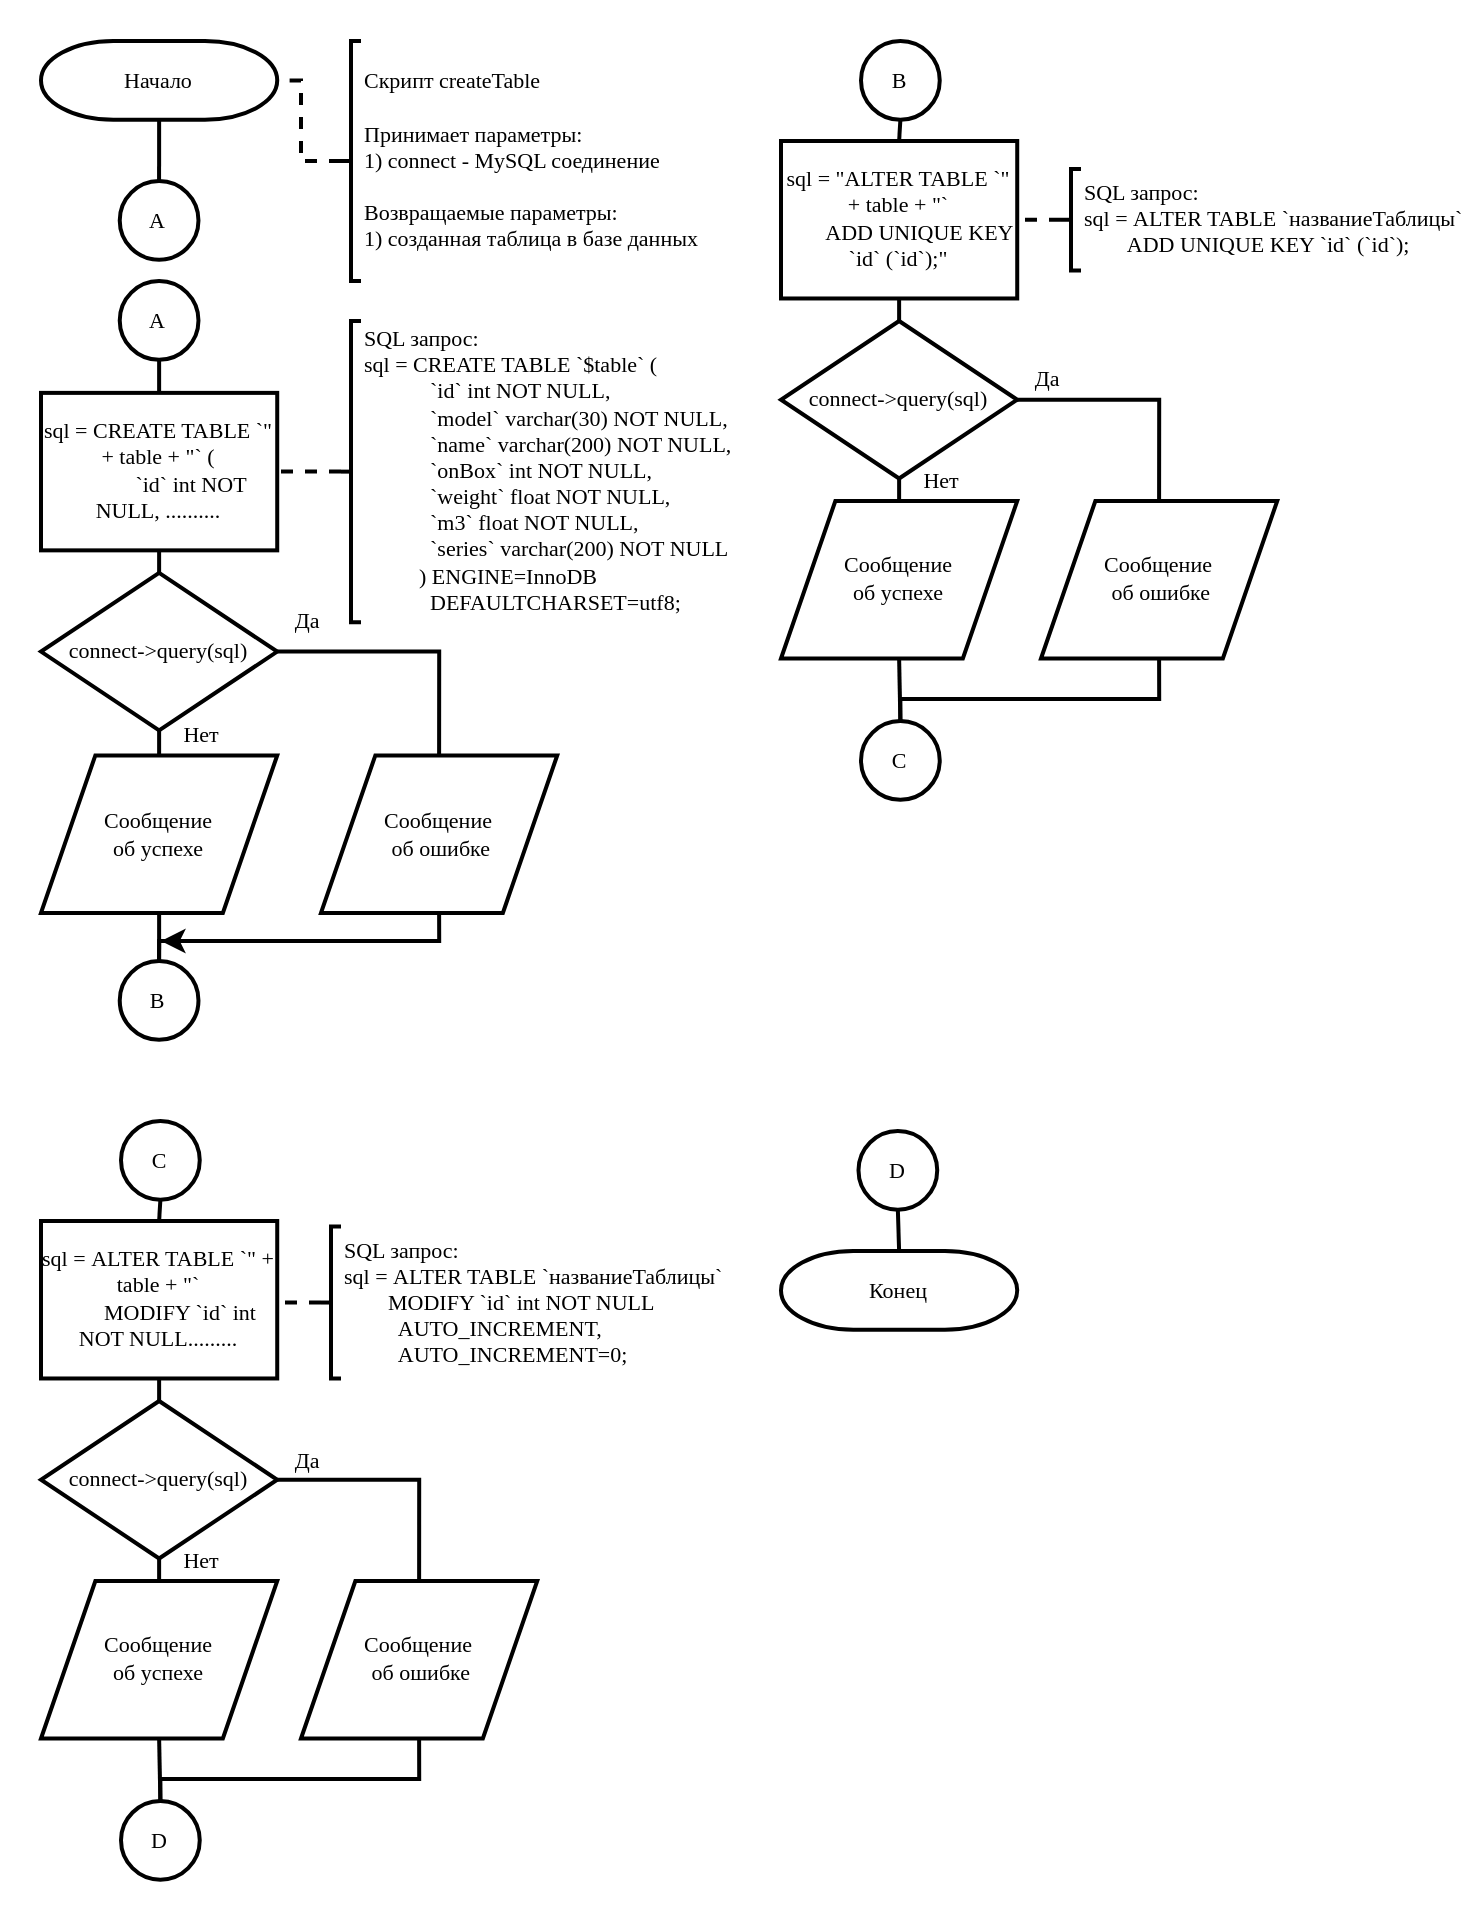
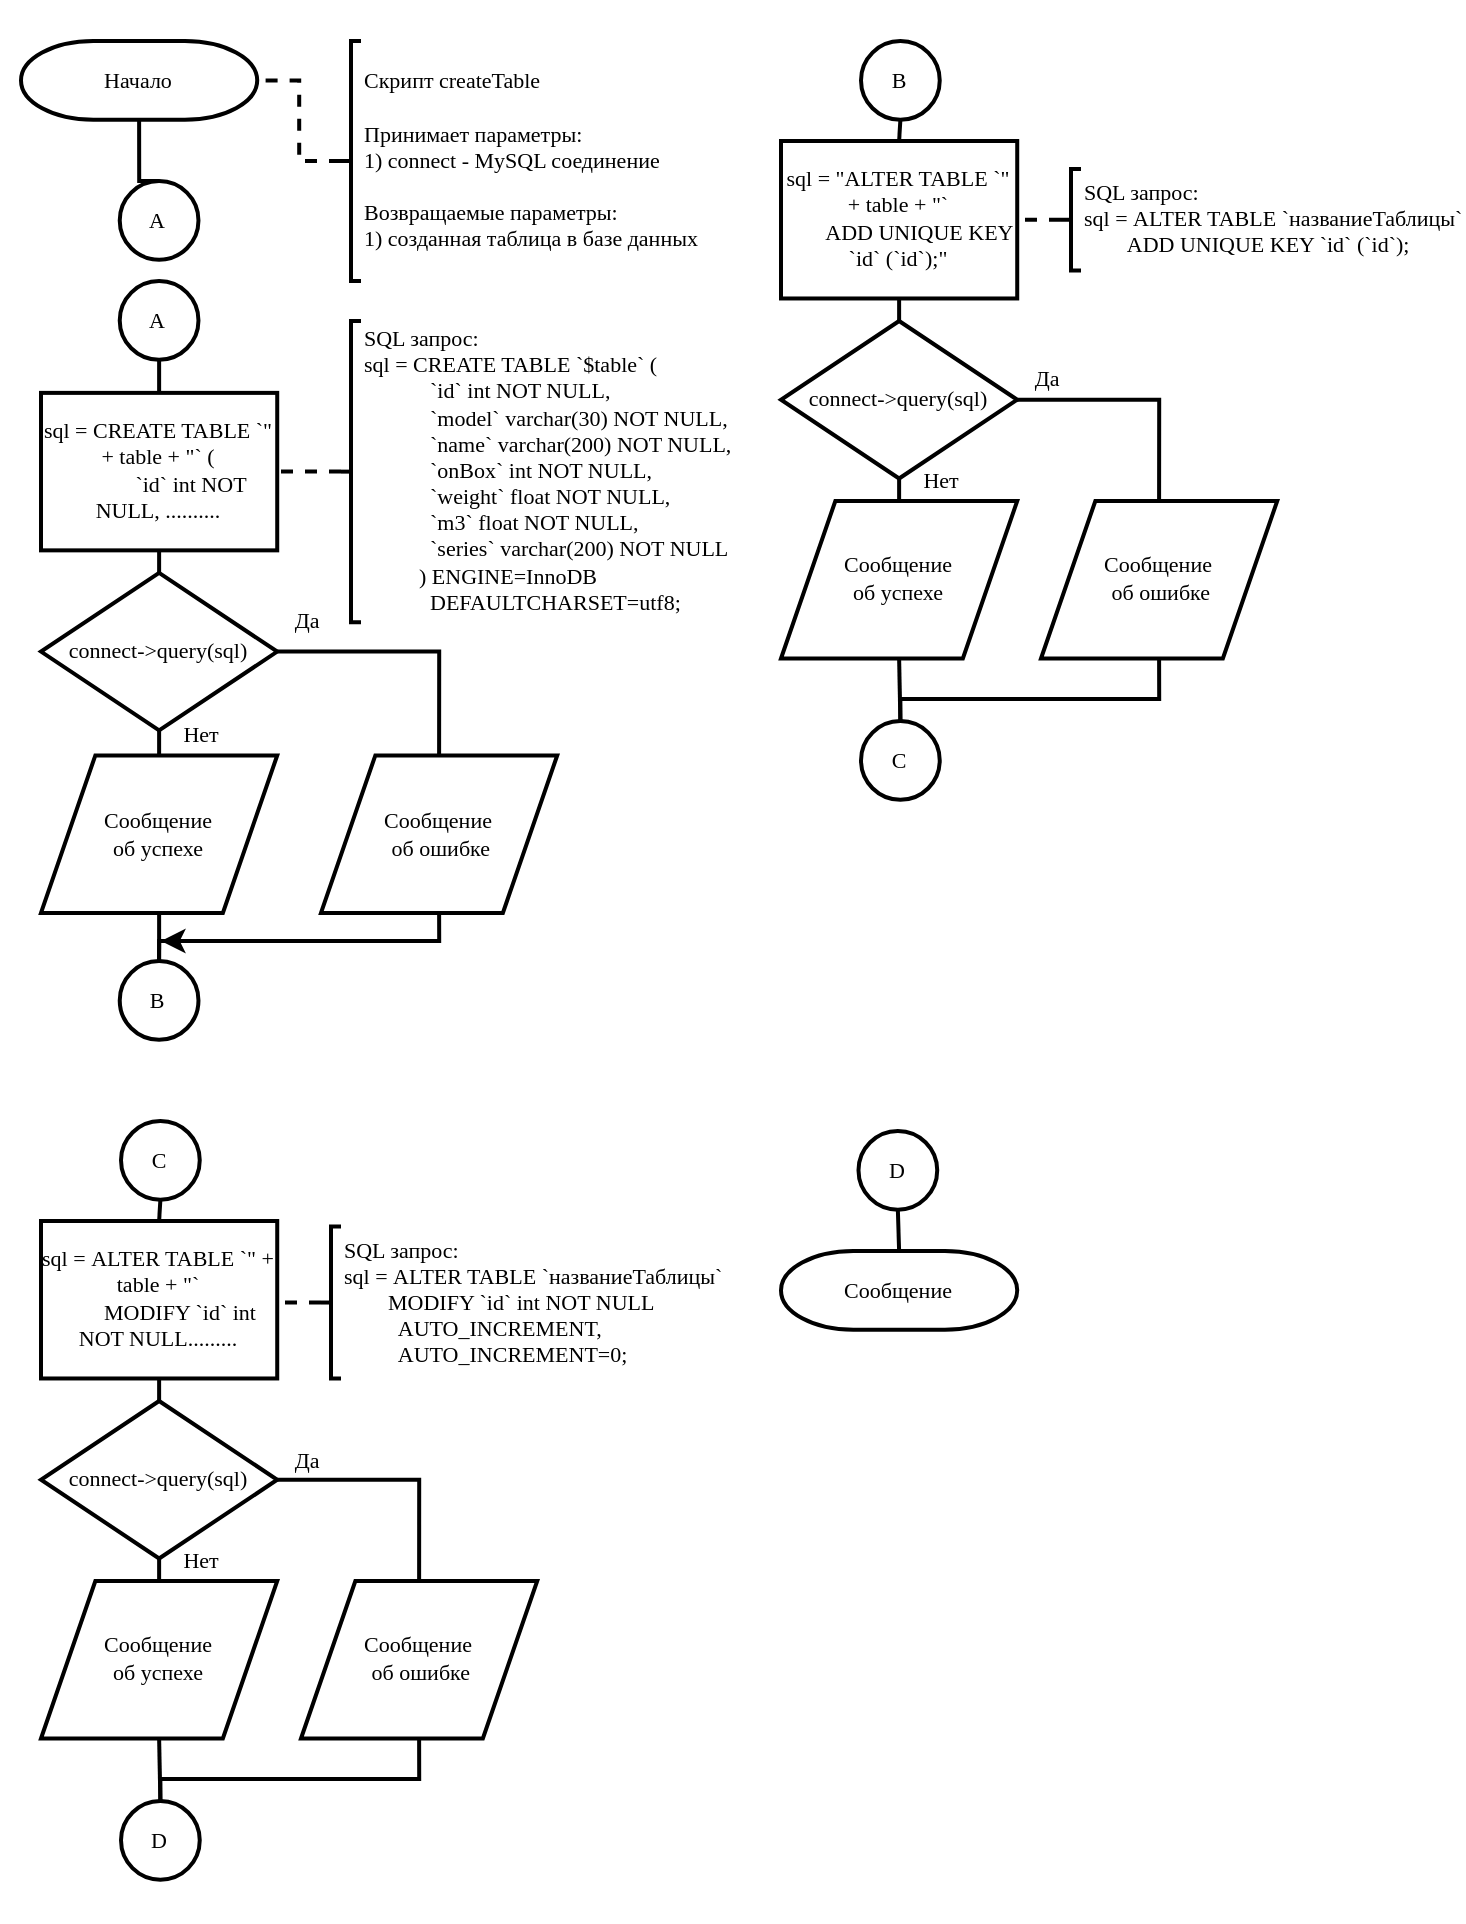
- <mxCell id="2" value="Начало" style="strokeWidth=2;html=1;shape=mxgraph.flowchart.terminator;whiteSpace=wrap;rounded=0;fontFamily=Times New Roman;fontSize=11;" parent="1" vertex="1"><mxGeometry x="20" y="20" width="118.11" height="39.37" as="geometry" /></mxCell>
+ <mxCell id="2" value="Начало" style="strokeWidth=2;html=1;shape=mxgraph.flowchart.terminator;whiteSpace=wrap;rounded=0;fontFamily=Times New Roman;fontSize=11;" parent="1" vertex="1"><mxGeometry x="10" y="20" width="118.11" height="39.37" as="geometry" /></mxCell>
- <mxCell id="54" value="Конец" style="strokeWidth=2;html=1;shape=mxgraph.flowchart.terminator;whiteSpace=wrap;rounded=0;fontFamily=Times New Roman;fontSize=11;" parent="1" vertex="1"><mxGeometry x="390" y="625" width="118.11" height="39.37" as="geometry" /></mxCell>
+ <mxCell id="54" value="Сообщение" style="strokeWidth=2;html=1;shape=mxgraph.flowchart.terminator;whiteSpace=wrap;rounded=0;fontFamily=Times New Roman;fontSize=11;" parent="1" vertex="1"><mxGeometry x="390" y="625" width="118.11" height="39.37" as="geometry" /></mxCell>
